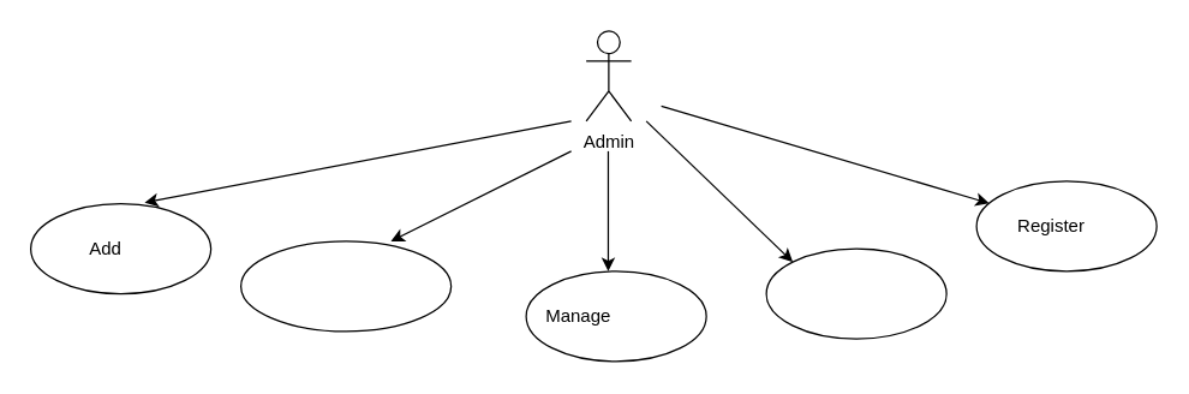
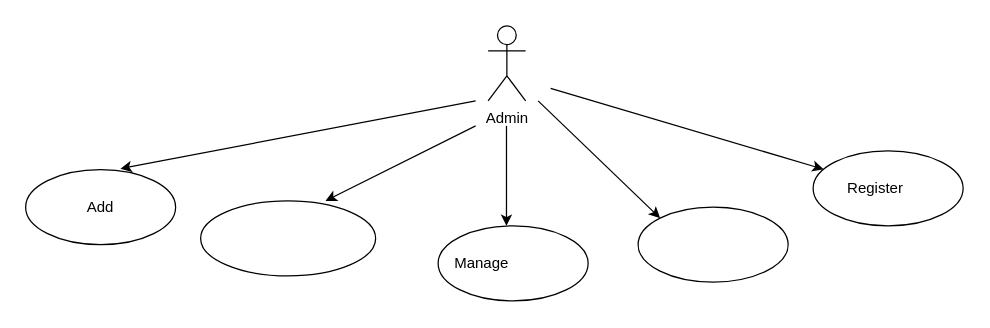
- <mxCell id="6" value="Add" style="text;html=1;align=center;verticalAlign=middle;whiteSpace=wrap;rounded=0;" parent="1" vertex="1"><mxGeometry x="40" y="150" width="60" height="30" as="geometry" /></mxCell>
+ <mxCell id="6" value="Add" style="text;html=1;align=center;verticalAlign=middle;whiteSpace=wrap;rounded=0;" parent="1" vertex="1"><mxGeometry x="50" y="150" width="60" height="30" as="geometry" /></mxCell>
